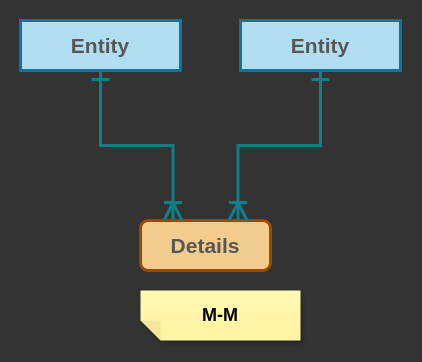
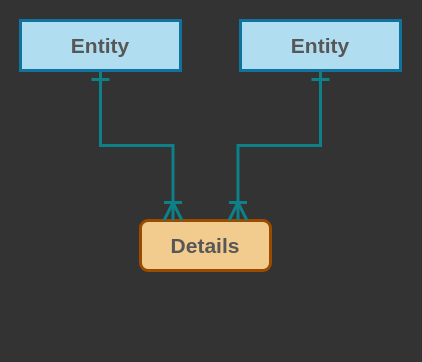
- <mxCell id="7" value="M-M" style="shape=note;whiteSpace=wrap;html=1;backgroundOutline=1;fontColor=#000000;darkOpacity=0.05;fillColor=#FFF9B2;strokeColor=none;fillStyle=solid;direction=west;gradientDirection=north;gradientColor=#FFF2A1;shadow=1;size=20;pointerEvents=1;hachureGap=4;strokeWidth=4;fontStyle=1;fontSize=18;" parent="1" vertex="1"><mxGeometry x="140" y="290" width="160" height="50" as="geometry" /></mxCell>
